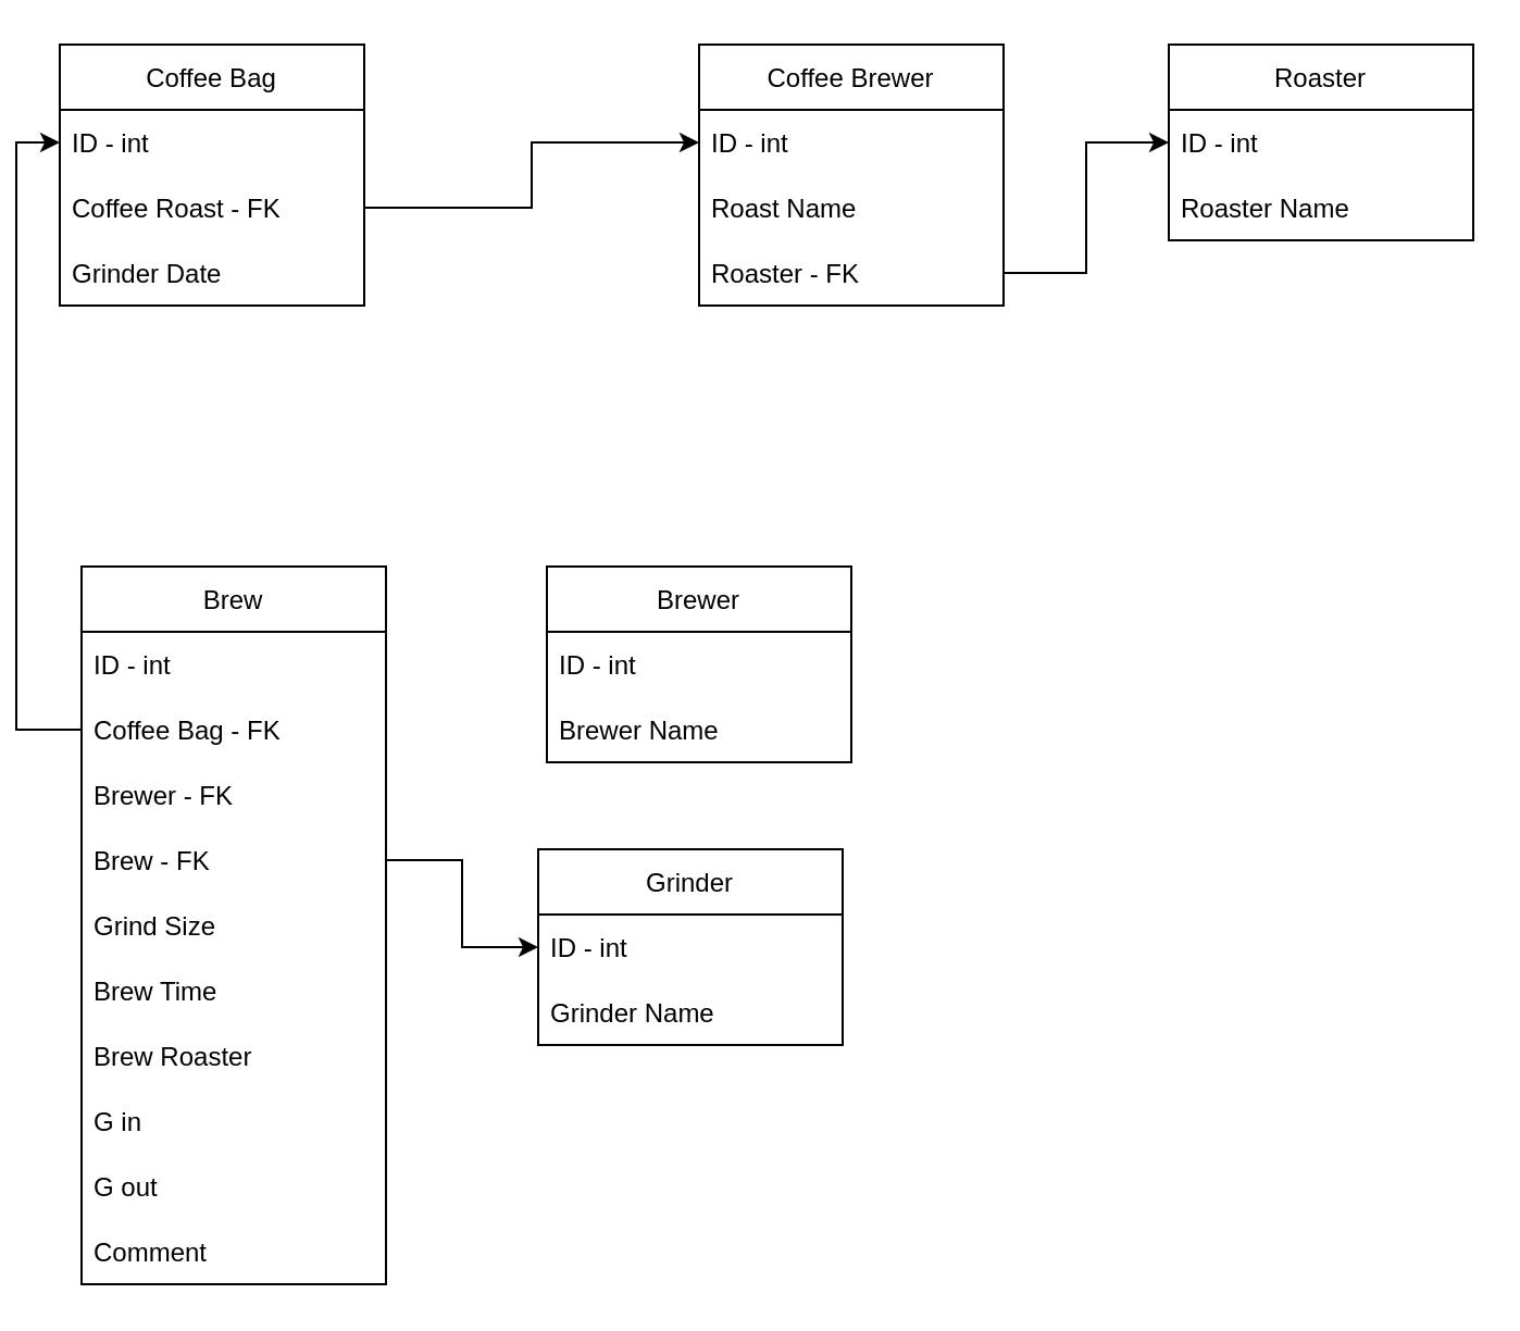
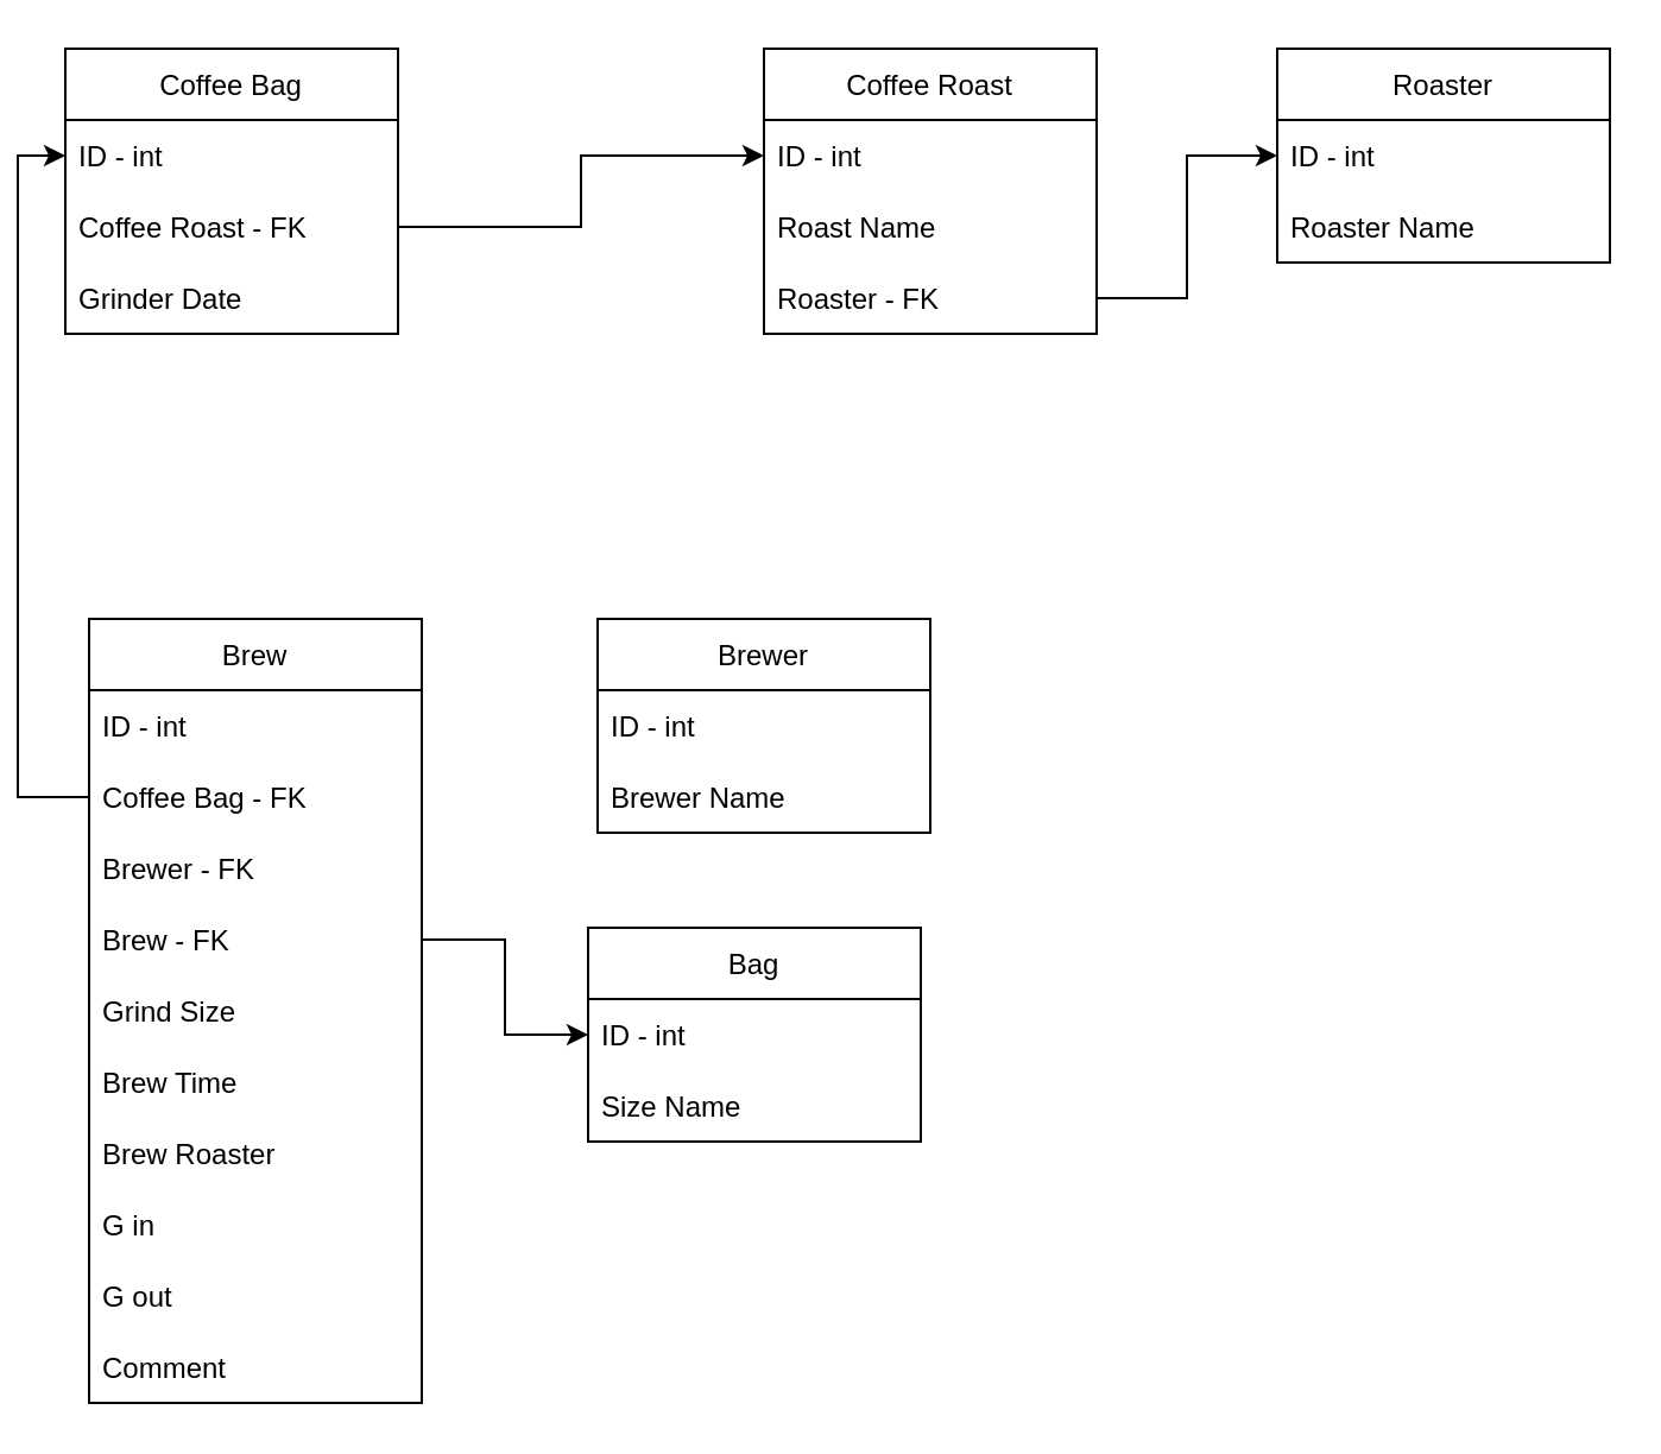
- <mxCell id="6" value="Coffee Brewer" style="swimlane;fontStyle=0;childLayout=stackLayout;horizontal=1;startSize=30;horizontalStack=0;resizeParent=1;resizeParentMax=0;resizeLast=0;collapsible=1;marginBottom=0;" vertex="1" parent="1"><mxGeometry x="314" y="20" width="140" height="120" as="geometry" /></mxCell>
+ <mxCell id="6" value="Coffee Roast" style="swimlane;fontStyle=0;childLayout=stackLayout;horizontal=1;startSize=30;horizontalStack=0;resizeParent=1;resizeParentMax=0;resizeLast=0;collapsible=1;marginBottom=0;" vertex="1" parent="1"><mxGeometry x="314" y="20" width="140" height="120" as="geometry" /></mxCell>
- <mxCell id="30" value="Grinder" style="swimlane;fontStyle=0;childLayout=stackLayout;horizontal=1;startSize=30;horizontalStack=0;resizeParent=1;resizeParentMax=0;resizeLast=0;collapsible=1;marginBottom=0;" vertex="1" parent="1"><mxGeometry x="240" y="390" width="140" height="90" as="geometry" /></mxCell>
+ <mxCell id="30" value="Bag" style="swimlane;fontStyle=0;childLayout=stackLayout;horizontal=1;startSize=30;horizontalStack=0;resizeParent=1;resizeParentMax=0;resizeLast=0;collapsible=1;marginBottom=0;" vertex="1" parent="1"><mxGeometry x="240" y="390" width="140" height="90" as="geometry" /></mxCell>
- <mxCell id="32" value="Grinder Name" style="text;strokeColor=none;fillColor=none;align=left;verticalAlign=middle;spacingLeft=4;spacingRight=4;overflow=hidden;points=[[0,0.5],[1,0.5]];portConstraint=eastwest;rotatable=0;" vertex="1" parent="30"><mxGeometry y="60" width="140" height="30" as="geometry" /></mxCell>
+ <mxCell id="32" value="Size Name" style="text;strokeColor=none;fillColor=none;align=left;verticalAlign=middle;spacingLeft=4;spacingRight=4;overflow=hidden;points=[[0,0.5],[1,0.5]];portConstraint=eastwest;rotatable=0;" vertex="1" parent="30"><mxGeometry y="60" width="140" height="30" as="geometry" /></mxCell>
